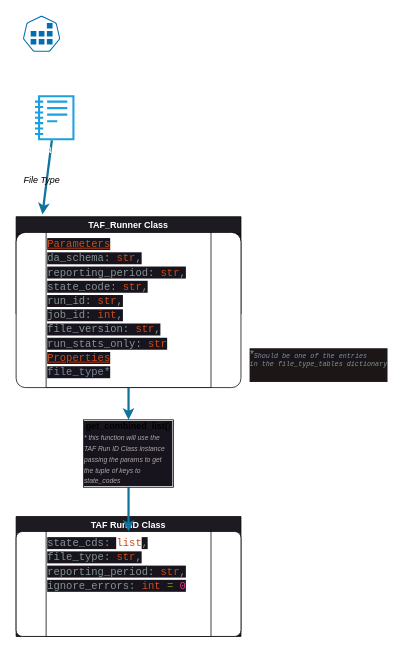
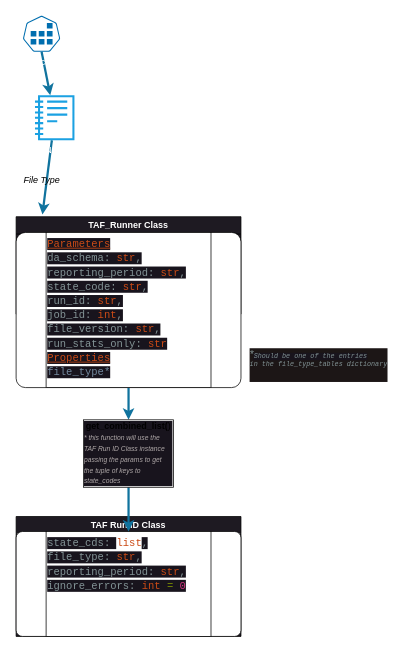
+ <mxCell id="11" style="edgeStyle=none;html=1;exitX=0.5;exitY=1;exitDx=0;exitDy=0;exitPerimeter=0;fillColor=#b1ddf0;strokeColor=#10739e;strokeWidth=3;" edge="1" parent="1" source="12" target="15"><mxGeometry relative="1" as="geometry" /></mxCell>
